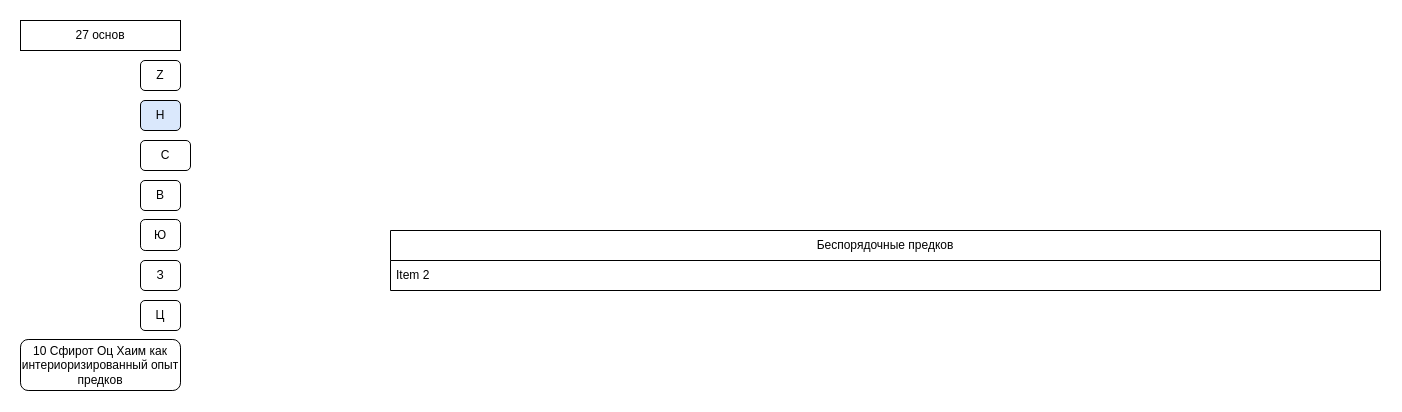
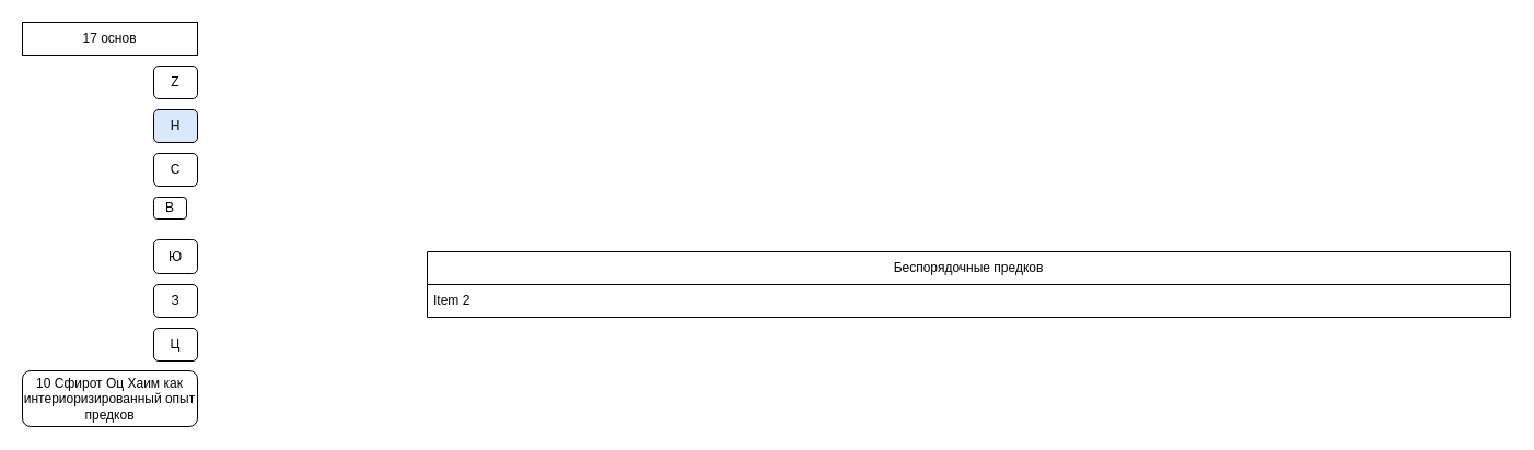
- <mxCell id="2" value="&lt;div&gt;27 основ&lt;/div&gt;" style="rounded=0;whiteSpace=wrap;html=1;" vertex="1" parent="1"><mxGeometry x="20" y="20" width="160" height="30" as="geometry" /></mxCell>
+ <mxCell id="2" value="&lt;div&gt;17 основ&lt;/div&gt;" style="rounded=0;whiteSpace=wrap;html=1;" vertex="1" parent="1"><mxGeometry x="20" y="20" width="160" height="30" as="geometry" /></mxCell>
- <mxCell id="5" value="С" style="rounded=1;whiteSpace=wrap;html=1;" vertex="1" parent="1"><mxGeometry x="140" y="140" width="50" height="30" as="geometry" /></mxCell>
+ <mxCell id="5" value="С" style="rounded=1;whiteSpace=wrap;html=1;" vertex="1" parent="1"><mxGeometry x="140" y="140" width="40" height="30" as="geometry" /></mxCell>
- <mxCell id="6" value="В" style="rounded=1;whiteSpace=wrap;html=1;" vertex="1" parent="1"><mxGeometry x="140" y="180" width="40" height="30" as="geometry" /></mxCell>
+ <mxCell id="6" value="В" style="rounded=1;whiteSpace=wrap;html=1;" vertex="1" parent="1"><mxGeometry x="140" y="180" width="30" height="20" as="geometry" /></mxCell>
